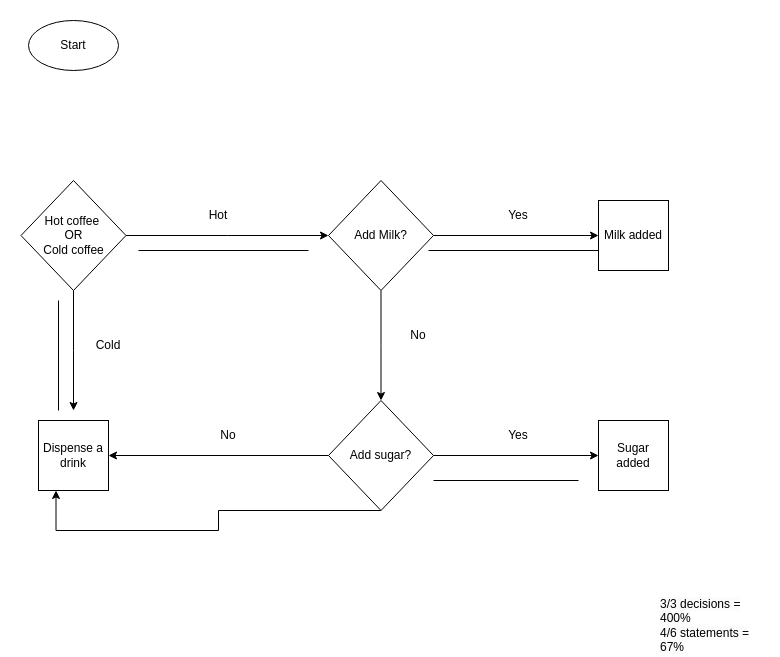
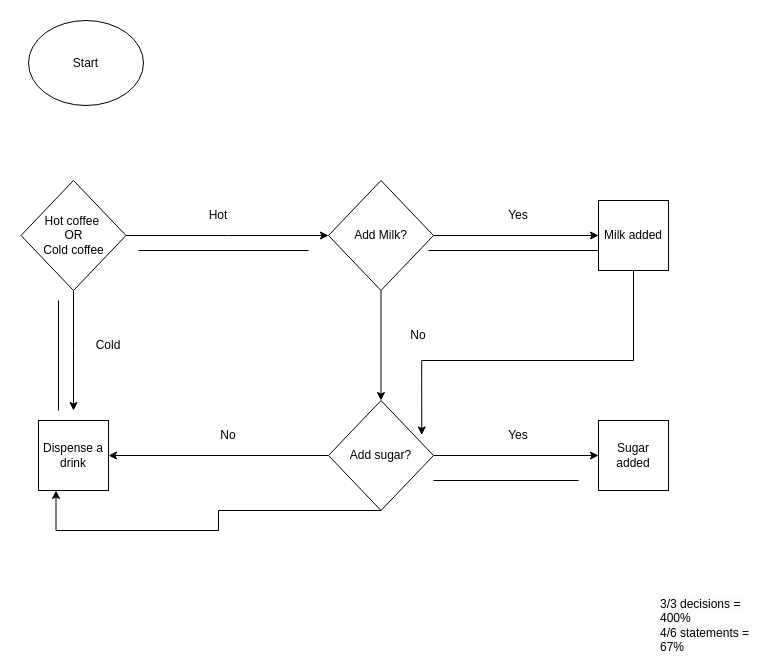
- <mxCell id="2" value="Start" style="ellipse;whiteSpace=wrap;html=1;" vertex="1" parent="1"><mxGeometry x="28" y="20" width="90" height="50" as="geometry" /></mxCell>
+ <mxCell id="2" value="Start" style="ellipse;whiteSpace=wrap;html=1;" vertex="1" parent="1"><mxGeometry x="28" y="20" width="115" height="85" as="geometry" /></mxCell>
+ <mxCell id="22" style="edgeStyle=orthogonalEdgeStyle;rounded=0;orthogonalLoop=1;jettySize=auto;html=1;entryX=0.888;entryY=0.313;entryDx=0;entryDy=0;entryPerimeter=0;" edge="1" parent="1" source="13" target="18"><mxGeometry relative="1" as="geometry"><Array as="points"><mxPoint x="633" y="360" /><mxPoint x="421" y="360" /></Array></mxGeometry></mxCell>
